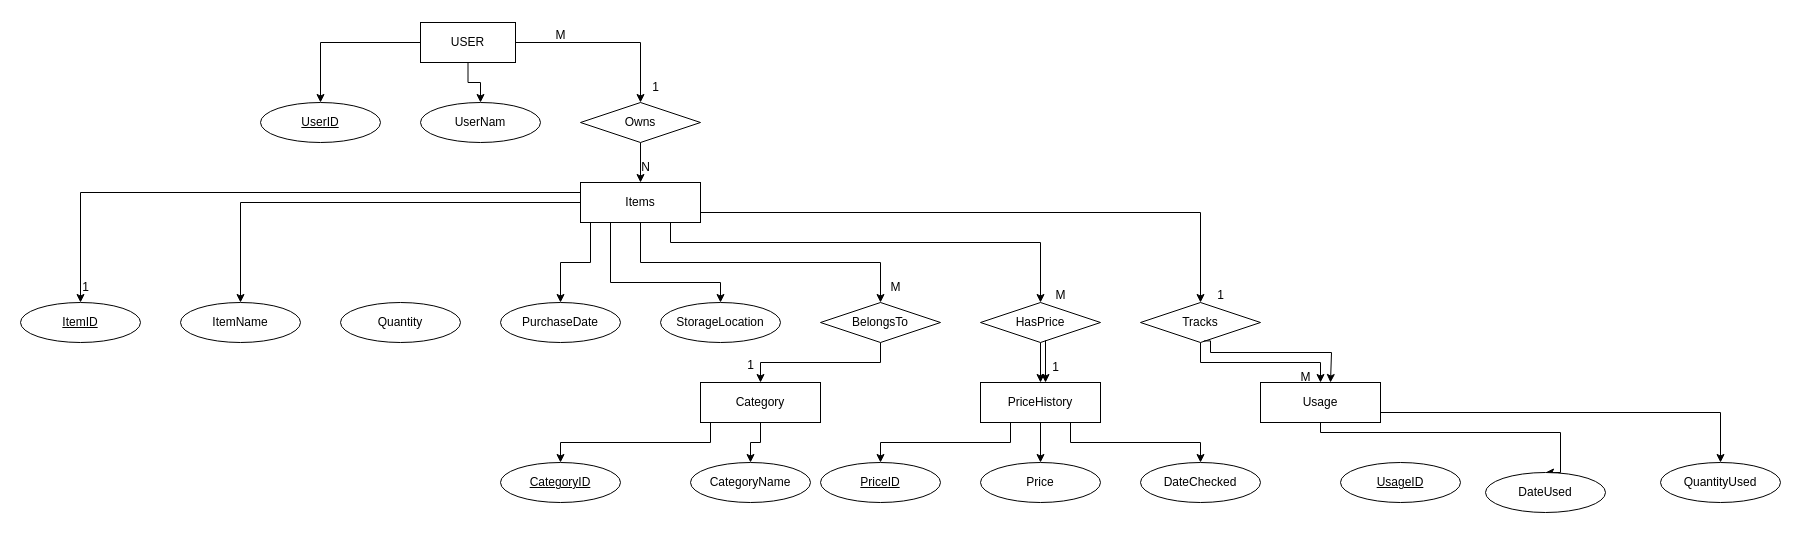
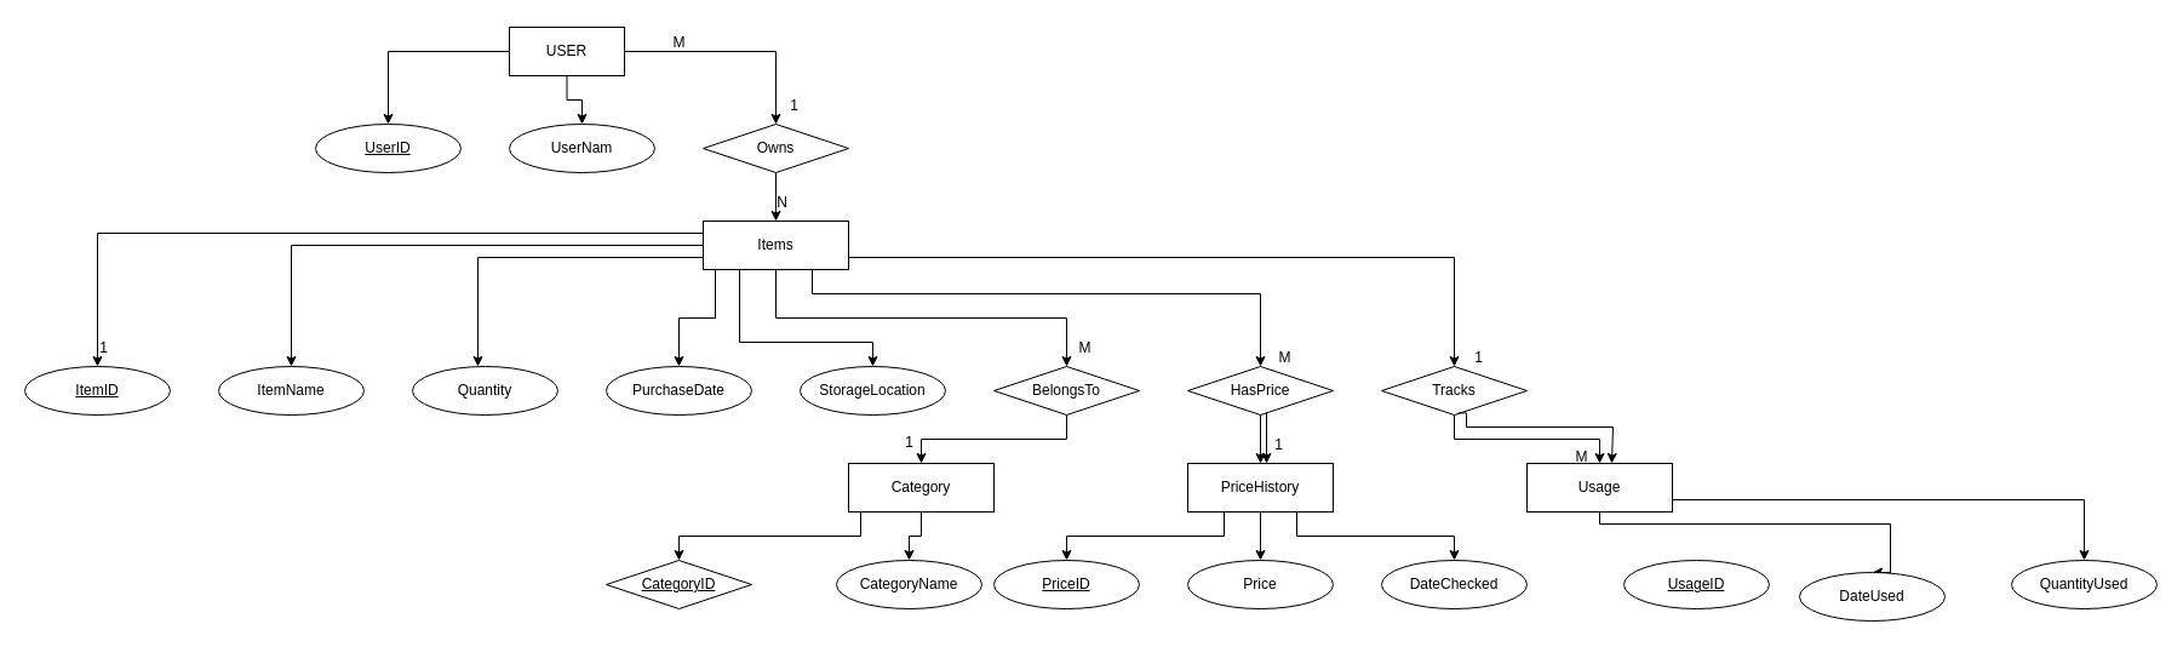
+ <mxCell id="48" style="edgeStyle=orthogonalEdgeStyle;rounded=0;orthogonalLoop=1;jettySize=auto;html=1;exitX=0;exitY=0.75;exitDx=0;exitDy=0;entryX=0.45;entryY=0;entryDx=0;entryDy=0;entryPerimeter=0;" parent="1" source="17" target="20" edge="1"><mxGeometry relative="1" as="geometry"><Array as="points"><mxPoint x="394" y="212" /></Array></mxGeometry></mxCell>
- <mxCell id="38" value="&lt;u&gt;CategoryID&lt;/u&gt;" style="ellipse;whiteSpace=wrap;html=1;" parent="1" vertex="1"><mxGeometry x="500" y="462" width="120" height="40" as="geometry" /></mxCell>
+ <mxCell id="38" value="&lt;u&gt;CategoryID&lt;/u&gt;" style="rhombus;whiteSpace=wrap;html=1;" parent="1" vertex="1"><mxGeometry x="500" y="462" width="120" height="40" as="geometry" /></mxCell>
